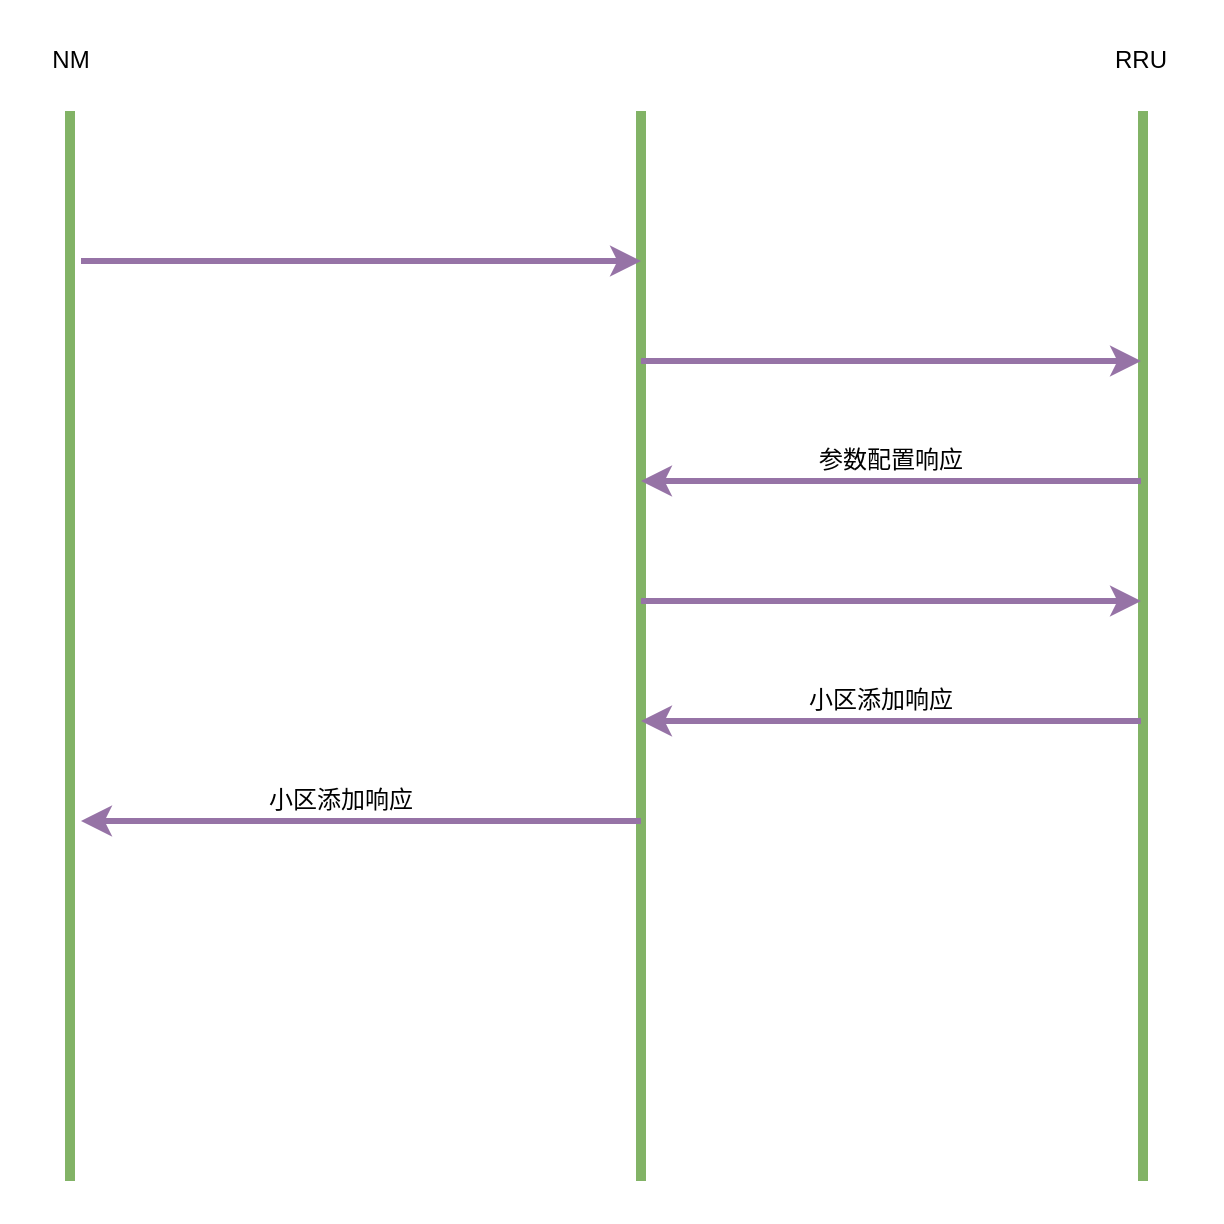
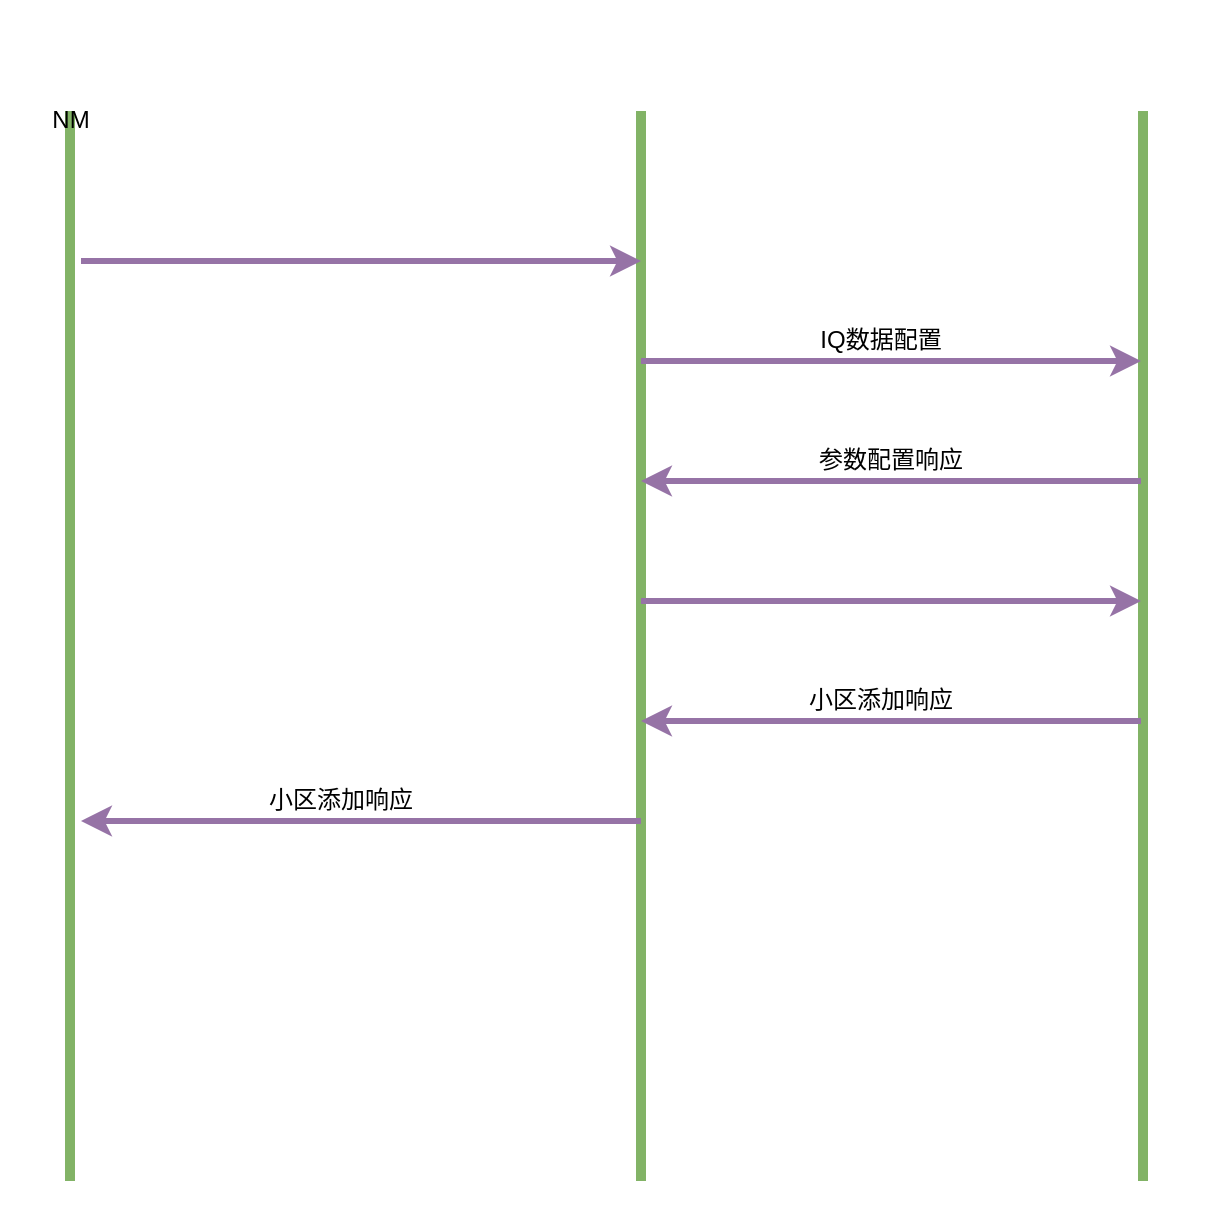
- <mxCell id="4" value="NM" style="text;html=1;align=center;verticalAlign=middle;resizable=0;points=[];autosize=1;strokeColor=none;fillColor=none;" parent="1" vertex="1"><mxGeometry x="20" y="20" width="30" height="20" as="geometry" /></mxCell>
+ <mxCell id="4" value="NM" style="text;html=1;align=center;verticalAlign=middle;resizable=0;points=[];autosize=1;strokeColor=none;fillColor=none;" parent="1" vertex="1"><mxGeometry x="20" y="50" width="30" height="20" as="geometry" /></mxCell>
- <mxCell id="6" value="RRU" style="text;html=1;align=center;verticalAlign=middle;resizable=0;points=[];autosize=1;strokeColor=none;fillColor=none;" parent="1" vertex="1"><mxGeometry x="550" y="20" width="40" height="20" as="geometry" /></mxCell>
+ <mxCell id="9" value="IQ数据配置" style="text;html=1;align=center;verticalAlign=middle;resizable=0;points=[];autosize=1;strokeColor=none;fillColor=none;" parent="1" vertex="1"><mxGeometry x="400" y="160" width="80" height="20" as="geometry" /></mxCell>
